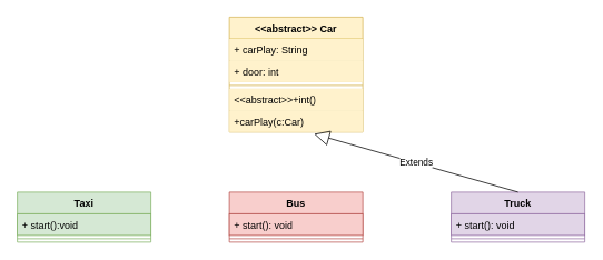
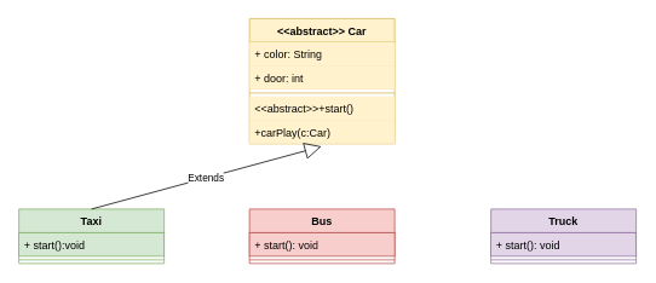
- <mxCell id="3" value="+ carPlay: String" style="text;strokeColor=#d6b656;fillColor=#fff2cc;align=left;verticalAlign=top;spacingLeft=4;spacingRight=4;overflow=hidden;rotatable=0;points=[[0,0.5],[1,0.5]];portConstraint=eastwest;whiteSpace=wrap;html=1;strokeWidth=0;" vertex="1" parent="2"><mxGeometry y="26" width="160" height="26" as="geometry" /></mxCell>
+ <mxCell id="3" value="+ color: String" style="text;strokeColor=#d6b656;fillColor=#fff2cc;align=left;verticalAlign=top;spacingLeft=4;spacingRight=4;overflow=hidden;rotatable=0;points=[[0,0.5],[1,0.5]];portConstraint=eastwest;whiteSpace=wrap;html=1;strokeWidth=0;" vertex="1" parent="2"><mxGeometry y="26" width="160" height="26" as="geometry" /></mxCell>
- <mxCell id="6" value="&amp;lt;&amp;lt;abstract&amp;gt;&amp;gt;+int()&lt;div&gt;&lt;br&gt;&lt;/div&gt;" style="text;strokeColor=#d6b656;fillColor=#fff2cc;align=left;verticalAlign=top;spacingLeft=4;spacingRight=4;overflow=hidden;rotatable=0;points=[[0,0.5],[1,0.5]];portConstraint=eastwest;whiteSpace=wrap;html=1;strokeWidth=0;" vertex="1" parent="2"><mxGeometry y="86" width="160" height="26" as="geometry" /></mxCell>
+ <mxCell id="6" value="&amp;lt;&amp;lt;abstract&amp;gt;&amp;gt;+start()&lt;div&gt;&lt;br&gt;&lt;/div&gt;" style="text;strokeColor=#d6b656;fillColor=#fff2cc;align=left;verticalAlign=top;spacingLeft=4;spacingRight=4;overflow=hidden;rotatable=0;points=[[0,0.5],[1,0.5]];portConstraint=eastwest;whiteSpace=wrap;html=1;strokeWidth=0;" vertex="1" parent="2"><mxGeometry y="86" width="160" height="26" as="geometry" /></mxCell>
+ <mxCell id="17" value="Extends" style="endArrow=block;endSize=16;endFill=0;html=1;rounded=0;exitX=0.5;exitY=0;exitDx=0;exitDy=0;entryX=0.495;entryY=1.115;entryDx=0;entryDy=0;entryPerimeter=0;" edge="1" parent="1" source="8" target="7"><mxGeometry width="160" relative="1" as="geometry"><mxPoint x="70" y="200" as="sourcePoint" /><mxPoint x="230" y="200" as="targetPoint" /></mxGeometry></mxCell>
- <mxCell id="18" value="Extends" style="endArrow=block;endSize=16;endFill=0;html=1;rounded=0;exitX=0.5;exitY=0;exitDx=0;exitDy=0;entryX=0.635;entryY=1.085;entryDx=0;entryDy=0;entryPerimeter=0;" edge="1" parent="1" source="11" target="7"><mxGeometry width="160" relative="1" as="geometry"><mxPoint x="540" y="211" as="sourcePoint" /><mxPoint x="547" y="140" as="targetPoint" /></mxGeometry></mxCell>
